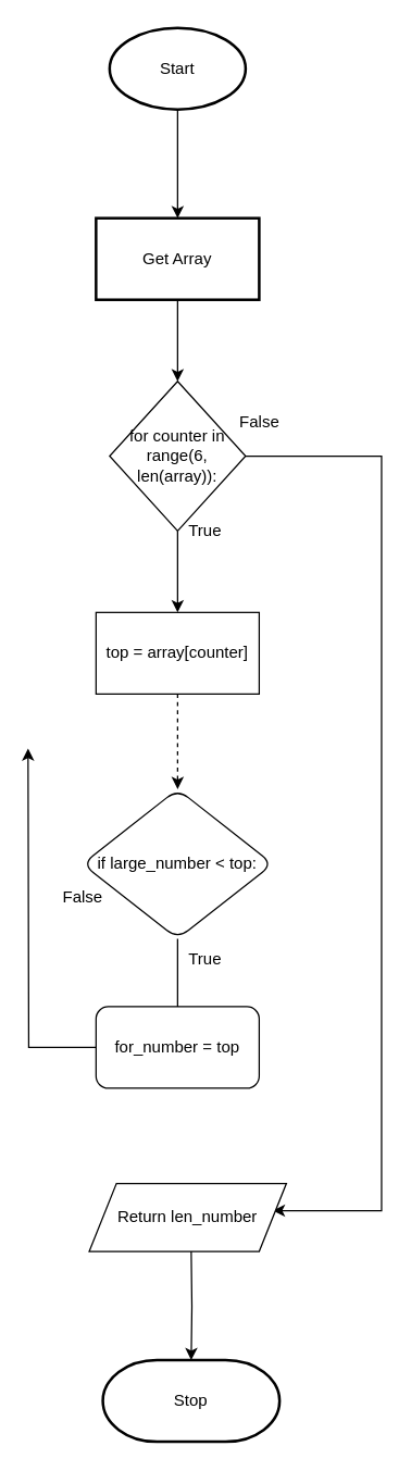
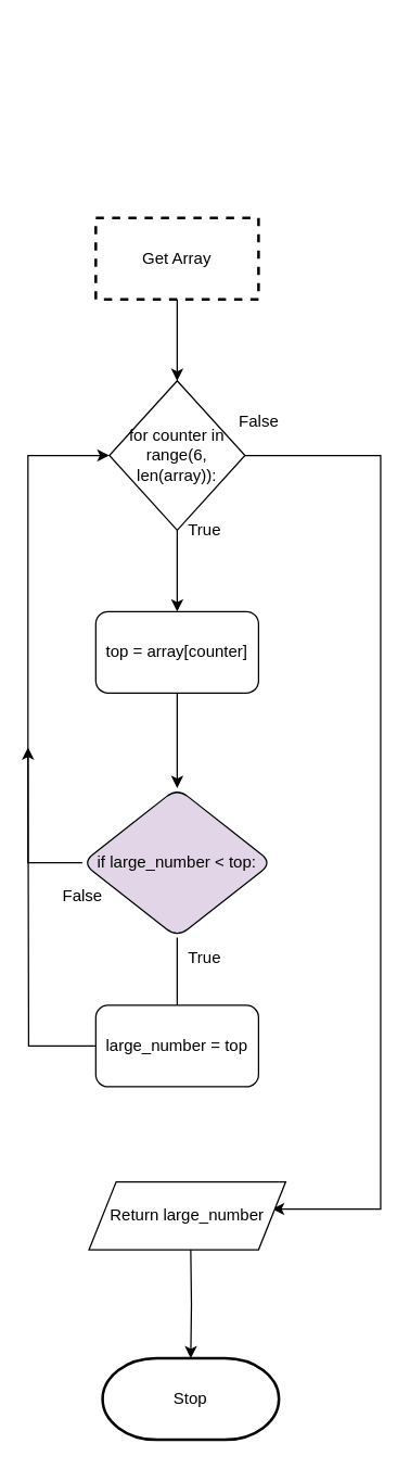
- <mxCell id="3" value="Start" style="strokeWidth=2;html=1;shape=mxgraph.flowchart.start_1;whiteSpace=wrap;" parent="1" vertex="1"><mxGeometry x="80" y="20" width="100" height="60" as="geometry" /></mxCell>
- <mxCell id="2" value="" style="edgeStyle=none;html=1;" edge="1" parent="1" source="3" target="21"><mxGeometry relative="1" as="geometry" /></mxCell>
- <mxCell id="21" value="Get Array" style="whiteSpace=wrap;html=1;strokeWidth=2;" vertex="1" parent="1"><mxGeometry x="70" y="160" width="120" height="60" as="geometry" /></mxCell>
+ <mxCell id="21" value="Get Array" style="whiteSpace=wrap;html=1;strokeWidth=2;dashed=1;" vertex="1" parent="1"><mxGeometry x="70" y="160" width="120" height="60" as="geometry" /></mxCell>
+ <mxCell id="11" style="edgeStyle=orthogonalEdgeStyle;rounded=0;html=1;exitX=0;exitY=0.5;exitDx=0;exitDy=0;entryX=0;entryY=0.5;entryDx=0;entryDy=0;" parent="1" source="12" target="7" edge="1"><mxGeometry relative="1" as="geometry"><Array as="points"><mxPoint x="20" y="635" /><mxPoint x="20" y="335" /></Array></mxGeometry></mxCell>
- <mxCell id="9" value="top = array[counter]" style="whiteSpace=wrap;html=1;rounded=0;" parent="1" vertex="1"><mxGeometry x="70" y="450" width="120" height="60" as="geometry" /></mxCell>
+ <mxCell id="9" value="top = array[counter]" style="rounded=1;whiteSpace=wrap;html=1;" parent="1" vertex="1"><mxGeometry x="70" y="450" width="120" height="60" as="geometry" /></mxCell>
- <mxCell id="8" value="" style="edgeStyle=none;html=1;dashed=1;" parent="1" source="9" target="12" edge="1"><mxGeometry relative="1" as="geometry" /></mxCell>
+ <mxCell id="8" value="" style="edgeStyle=none;html=1;" parent="1" source="9" target="12" edge="1"><mxGeometry relative="1" as="geometry" /></mxCell>
- <mxCell id="12" value="if large_number &amp;lt; top:" style="rhombus;whiteSpace=wrap;html=1;rounded=1;" parent="1" vertex="1"><mxGeometry x="60" y="580" width="140" height="110" as="geometry" /></mxCell>
+ <mxCell id="12" value="if large_number &amp;lt; top:" style="rhombus;whiteSpace=wrap;html=1;rounded=1;fillColor=#e1d5e7;" parent="1" vertex="1"><mxGeometry x="60" y="580" width="140" height="110" as="geometry" /></mxCell>
- <mxCell id="14" value="for_number = top" style="whiteSpace=wrap;html=1;rounded=1;" parent="1" vertex="1"><mxGeometry x="70" y="740" width="120" height="60" as="geometry" /></mxCell>
+ <mxCell id="14" value="large_number = top" style="whiteSpace=wrap;html=1;rounded=1;" parent="1" vertex="1"><mxGeometry x="70" y="740" width="120" height="60" as="geometry" /></mxCell>
- <mxCell id="22" value="&lt;span&gt;Return len_number&lt;/span&gt;" style="shape=parallelogram;perimeter=parallelogramPerimeter;whiteSpace=wrap;html=1;fixedSize=1;" vertex="1" parent="1"><mxGeometry x="65" y="870" width="145" height="50" as="geometry" /></mxCell>
+ <mxCell id="22" value="&lt;span&gt;Return large_number&lt;/span&gt;" style="shape=parallelogram;perimeter=parallelogramPerimeter;whiteSpace=wrap;html=1;fixedSize=1;" vertex="1" parent="1"><mxGeometry x="65" y="870" width="145" height="50" as="geometry" /></mxCell>
